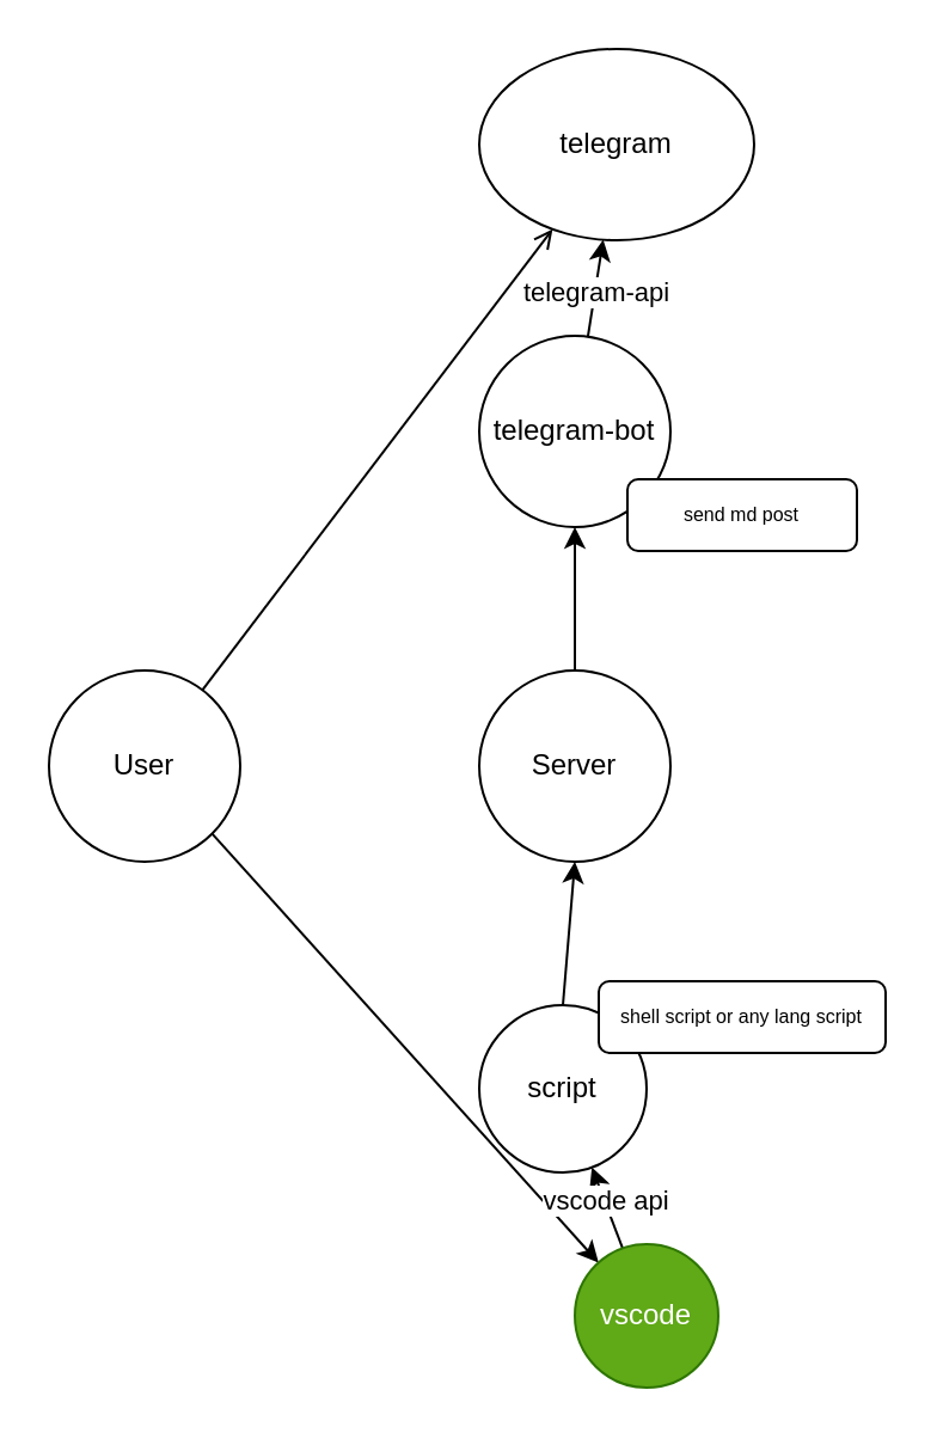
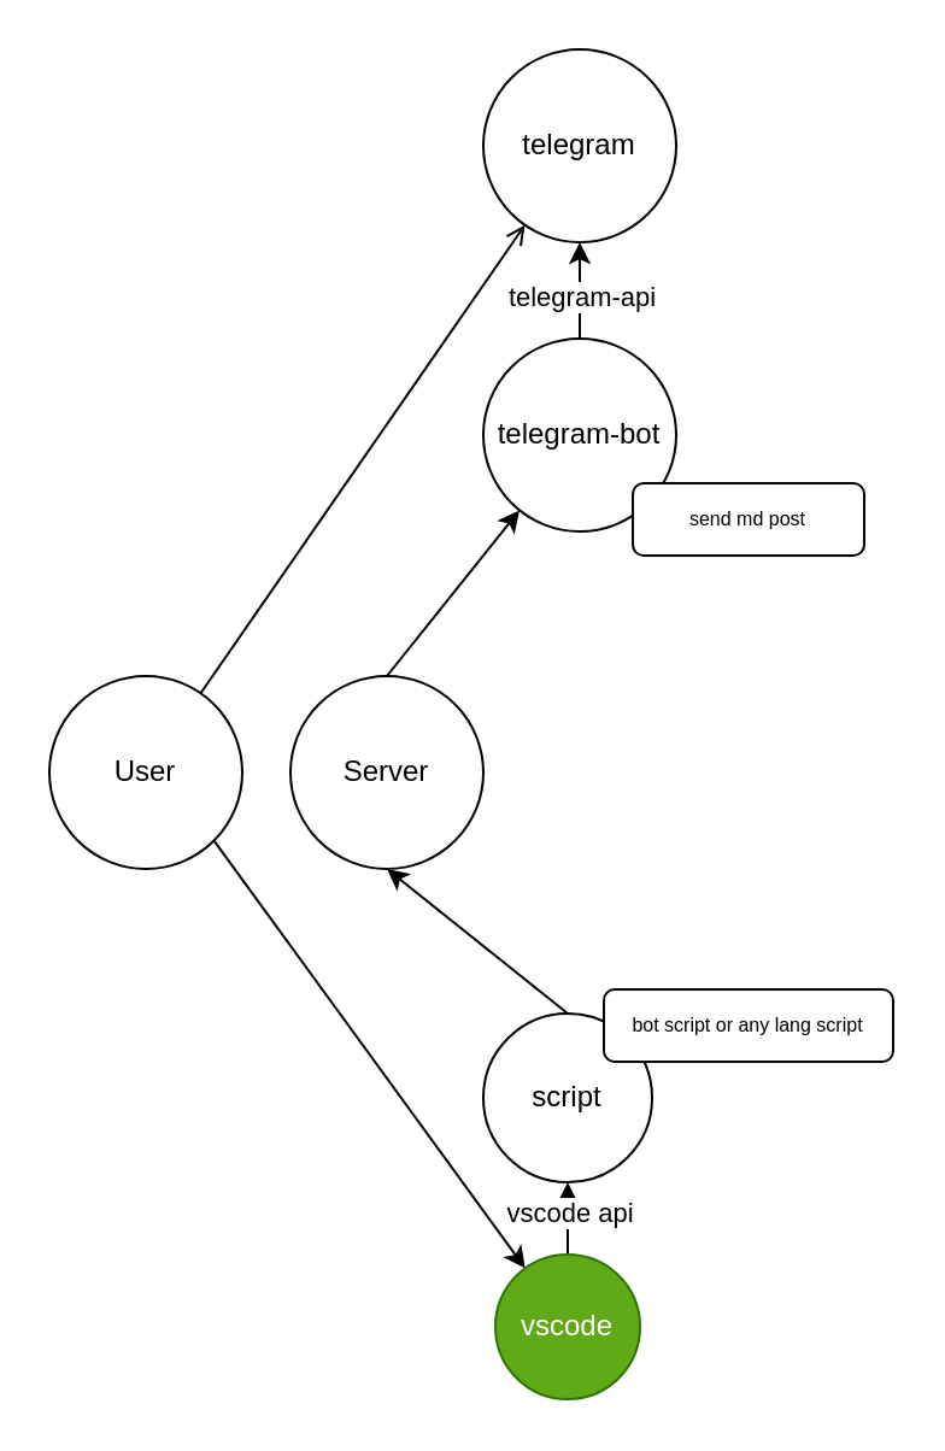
- <mxCell id="5" value="telegram" style="ellipse;whiteSpace=wrap;html=1;aspect=fixed;" parent="1" vertex="1"><mxGeometry x="200" y="20" width="115" height="80" as="geometry" /></mxCell>
+ <mxCell id="5" value="telegram" style="ellipse;whiteSpace=wrap;html=1;aspect=fixed;" parent="1" vertex="1"><mxGeometry x="200" y="20" width="80" height="80" as="geometry" /></mxCell>
- <mxCell id="17" value="Server" style="ellipse;whiteSpace=wrap;html=1;aspect=fixed;" parent="1" vertex="1"><mxGeometry x="200" y="280" width="80" height="80" as="geometry" /></mxCell>
+ <mxCell id="17" value="Server" style="ellipse;whiteSpace=wrap;html=1;aspect=fixed;" parent="1" vertex="1"><mxGeometry x="120" y="280" width="80" height="80" as="geometry" /></mxCell>
- <mxCell id="14" value="&lt;font style=&quot;font-size: 8px&quot;&gt;shell script or any lang script&lt;/font&gt;" style="rounded=1;whiteSpace=wrap;html=1;verticalAlign=top;horizontal=1;" parent="1" vertex="1"><mxGeometry x="250" y="410" width="120" height="30" as="geometry" /></mxCell>
+ <mxCell id="14" value="&lt;font style=&quot;font-size: 8px&quot;&gt;bot script or any lang script&lt;/font&gt;" style="rounded=1;whiteSpace=wrap;html=1;verticalAlign=top;horizontal=1;" parent="1" vertex="1"><mxGeometry x="250" y="410" width="120" height="30" as="geometry" /></mxCell>
- <mxCell id="8" value="vscode" style="ellipse;whiteSpace=wrap;html=1;aspect=fixed;fillColor=#60a917;strokeColor=#2D7600;fontColor=#ffffff;" parent="1" vertex="1"><mxGeometry x="240" y="520" width="60" height="60" as="geometry" /></mxCell>
+ <mxCell id="8" value="vscode" style="ellipse;whiteSpace=wrap;html=1;aspect=fixed;fillColor=#60a917;strokeColor=#2D7600;fontColor=#ffffff;" parent="1" vertex="1"><mxGeometry x="205" y="520" width="60" height="60" as="geometry" /></mxCell>
